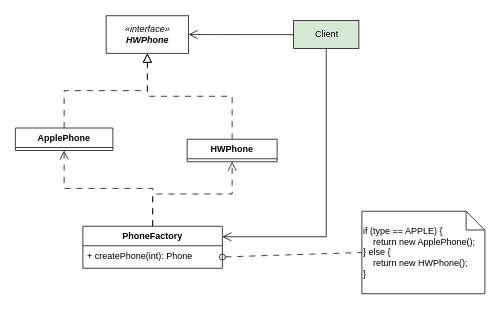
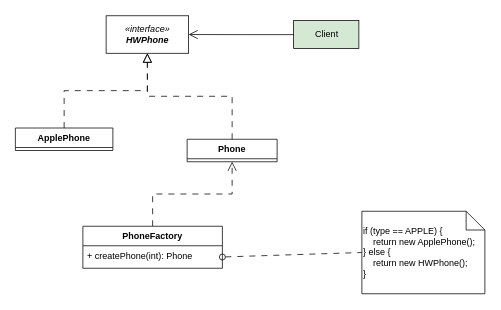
- <mxCell id="9" value="HWPhone" style="swimlane;fontStyle=1;align=center;verticalAlign=top;childLayout=stackLayout;horizontal=1;startSize=26;horizontalStack=0;resizeParent=1;resizeParentMax=0;resizeLast=0;collapsible=1;marginBottom=0;" parent="1" vertex="1"><mxGeometry x="249" y="185" width="120" height="30" as="geometry" /></mxCell>
+ <mxCell id="9" value="Phone" style="swimlane;fontStyle=1;align=center;verticalAlign=top;childLayout=stackLayout;horizontal=1;startSize=26;horizontalStack=0;resizeParent=1;resizeParentMax=0;resizeLast=0;collapsible=1;marginBottom=0;" parent="1" vertex="1"><mxGeometry x="249" y="185" width="120" height="30" as="geometry" /></mxCell>
- <mxCell id="3" value="" style="endArrow=open;endFill=1;endSize=10;html=1;rounded=0;dashed=1;dashPattern=8 8;hachureGap=4;fontFamily=Architects Daughter;fontSource=https%3A%2F%2Ffonts.googleapis.com%2Fcss%3Ffamily%3DArchitects%2BDaughter;fontSize=16;exitX=0.5;exitY=0;exitDx=0;exitDy=0;entryX=0.5;entryY=1;entryDx=0;entryDy=0;labelBackgroundColor=none;fontColor=default;edgeStyle=orthogonalEdgeStyle;" parent="1" source="12" target="8" edge="1"><mxGeometry width="160" relative="1" as="geometry"><mxPoint x="204" y="289" as="sourcePoint" /><mxPoint x="85" y="221" as="targetPoint" /></mxGeometry></mxCell>
- <mxCell id="15" value="" style="endArrow=open;endFill=1;endSize=10;html=1;rounded=0;hachureGap=4;fontFamily=Architects Daughter;fontSource=https%3A%2F%2Ffonts.googleapis.com%2Fcss%3Ffamily%3DArchitects%2BDaughter;fontSize=16;labelBackgroundColor=none;fontColor=default;edgeStyle=orthogonalEdgeStyle;exitX=0.5;exitY=1;exitDx=0;exitDy=0;entryX=1;entryY=0.25;entryDx=0;entryDy=0;" parent="1" source="6" target="12" edge="1"><mxGeometry width="160" relative="1" as="geometry"><mxPoint x="401" y="56" as="sourcePoint" /><mxPoint x="257" y="56" as="targetPoint" /></mxGeometry></mxCell>
